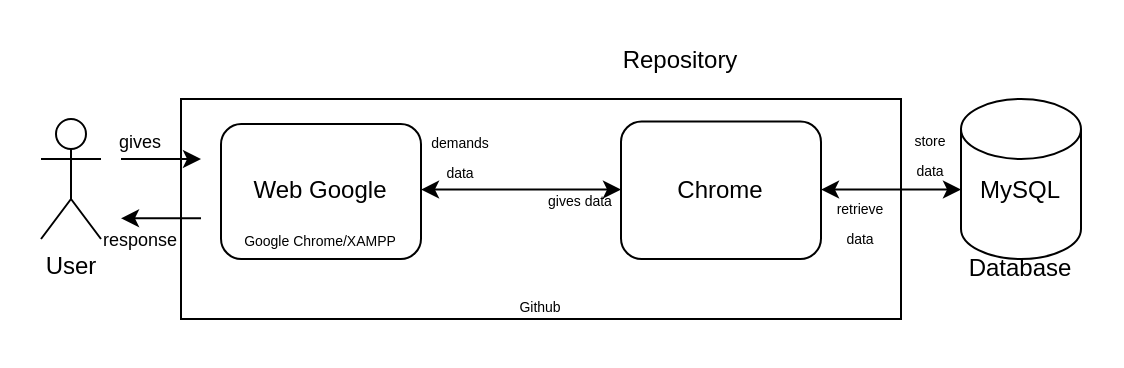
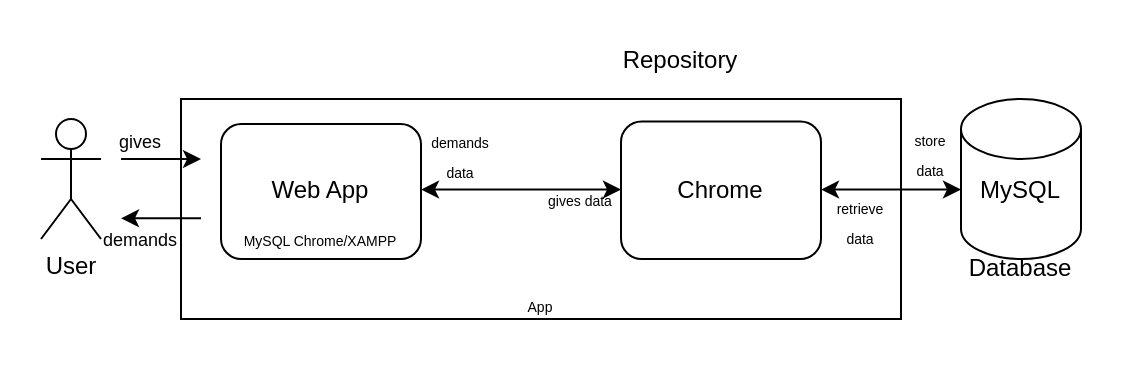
- <mxCell id="7" value="Web Google" style="text;html=1;strokeColor=none;fillColor=none;align=center;verticalAlign=middle;whiteSpace=wrap;rounded=0;" vertex="1" parent="1"><mxGeometry x="110" y="66.5" width="100" height="57.5" as="geometry" /></mxCell>
+ <mxCell id="7" value="Web App" style="text;html=1;strokeColor=none;fillColor=none;align=center;verticalAlign=middle;whiteSpace=wrap;rounded=0;" vertex="1" parent="1"><mxGeometry x="110" y="66.5" width="100" height="57.5" as="geometry" /></mxCell>
- <mxCell id="16" value="&lt;font style=&quot;font-size: 9px&quot;&gt;response&lt;/font&gt;" style="text;html=1;strokeColor=none;fillColor=none;align=center;verticalAlign=middle;whiteSpace=wrap;rounded=0;" vertex="1" parent="1"><mxGeometry x="50" y="109" width="40" height="20" as="geometry" /></mxCell>
+ <mxCell id="16" value="&lt;font style=&quot;font-size: 9px&quot;&gt;demands&lt;/font&gt;" style="text;html=1;strokeColor=none;fillColor=none;align=center;verticalAlign=middle;whiteSpace=wrap;rounded=0;" vertex="1" parent="1"><mxGeometry x="50" y="109" width="40" height="20" as="geometry" /></mxCell>
- <mxCell id="21" value="&lt;font style=&quot;font-size: 7px&quot;&gt;Google Chrome/XAMPP&lt;/font&gt;" style="text;html=1;strokeColor=none;fillColor=none;align=center;verticalAlign=middle;whiteSpace=wrap;rounded=0;" vertex="1" parent="1"><mxGeometry x="120" y="109" width="80" height="20" as="geometry" /></mxCell>
+ <mxCell id="21" value="&lt;font style=&quot;font-size: 7px&quot;&gt;MySQL Chrome/XAMPP&lt;/font&gt;" style="text;html=1;strokeColor=none;fillColor=none;align=center;verticalAlign=middle;whiteSpace=wrap;rounded=0;" vertex="1" parent="1"><mxGeometry x="120" y="109" width="80" height="20" as="geometry" /></mxCell>
- <mxCell id="23" value="&lt;font style=&quot;font-size: 7px&quot;&gt;Github&lt;/font&gt;" style="text;html=1;strokeColor=none;fillColor=none;align=center;verticalAlign=middle;whiteSpace=wrap;rounded=0;" vertex="1" parent="1"><mxGeometry x="250" y="142" width="40" height="20" as="geometry" /></mxCell>
+ <mxCell id="23" value="&lt;font style=&quot;font-size: 7px&quot;&gt;App&lt;/font&gt;" style="text;html=1;strokeColor=none;fillColor=none;align=center;verticalAlign=middle;whiteSpace=wrap;rounded=0;" vertex="1" parent="1"><mxGeometry x="250" y="142" width="40" height="20" as="geometry" /></mxCell>
